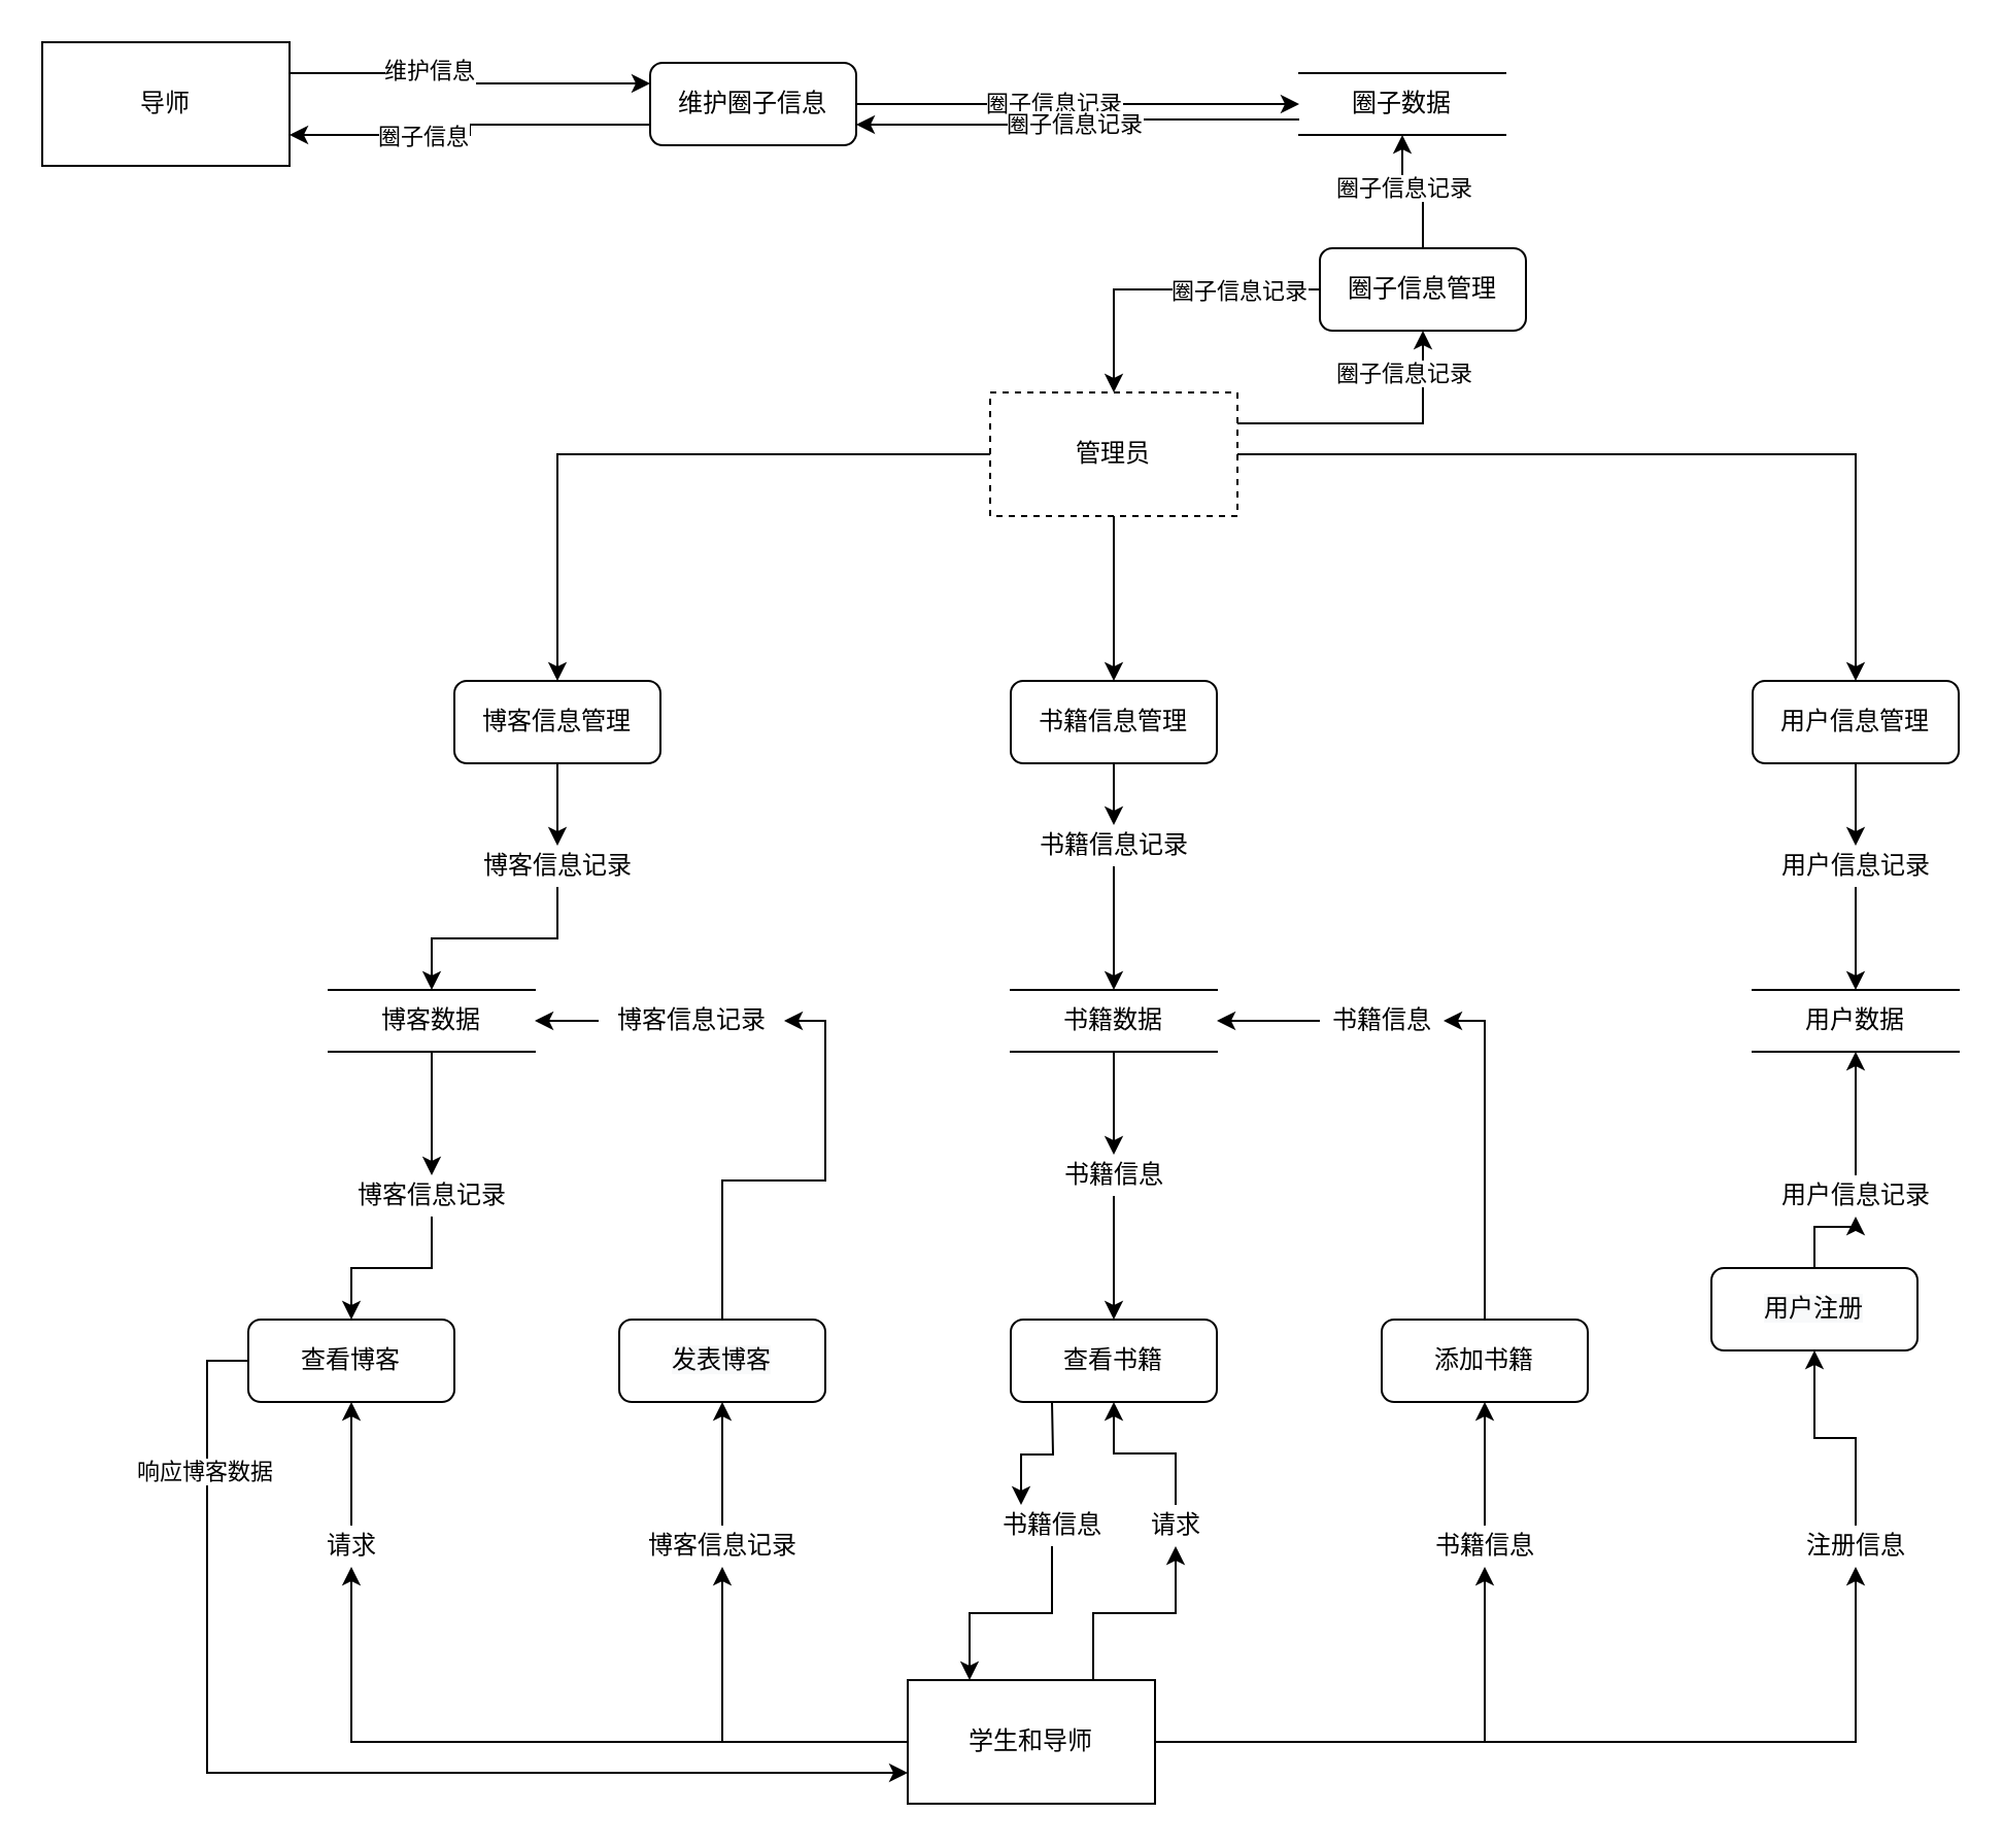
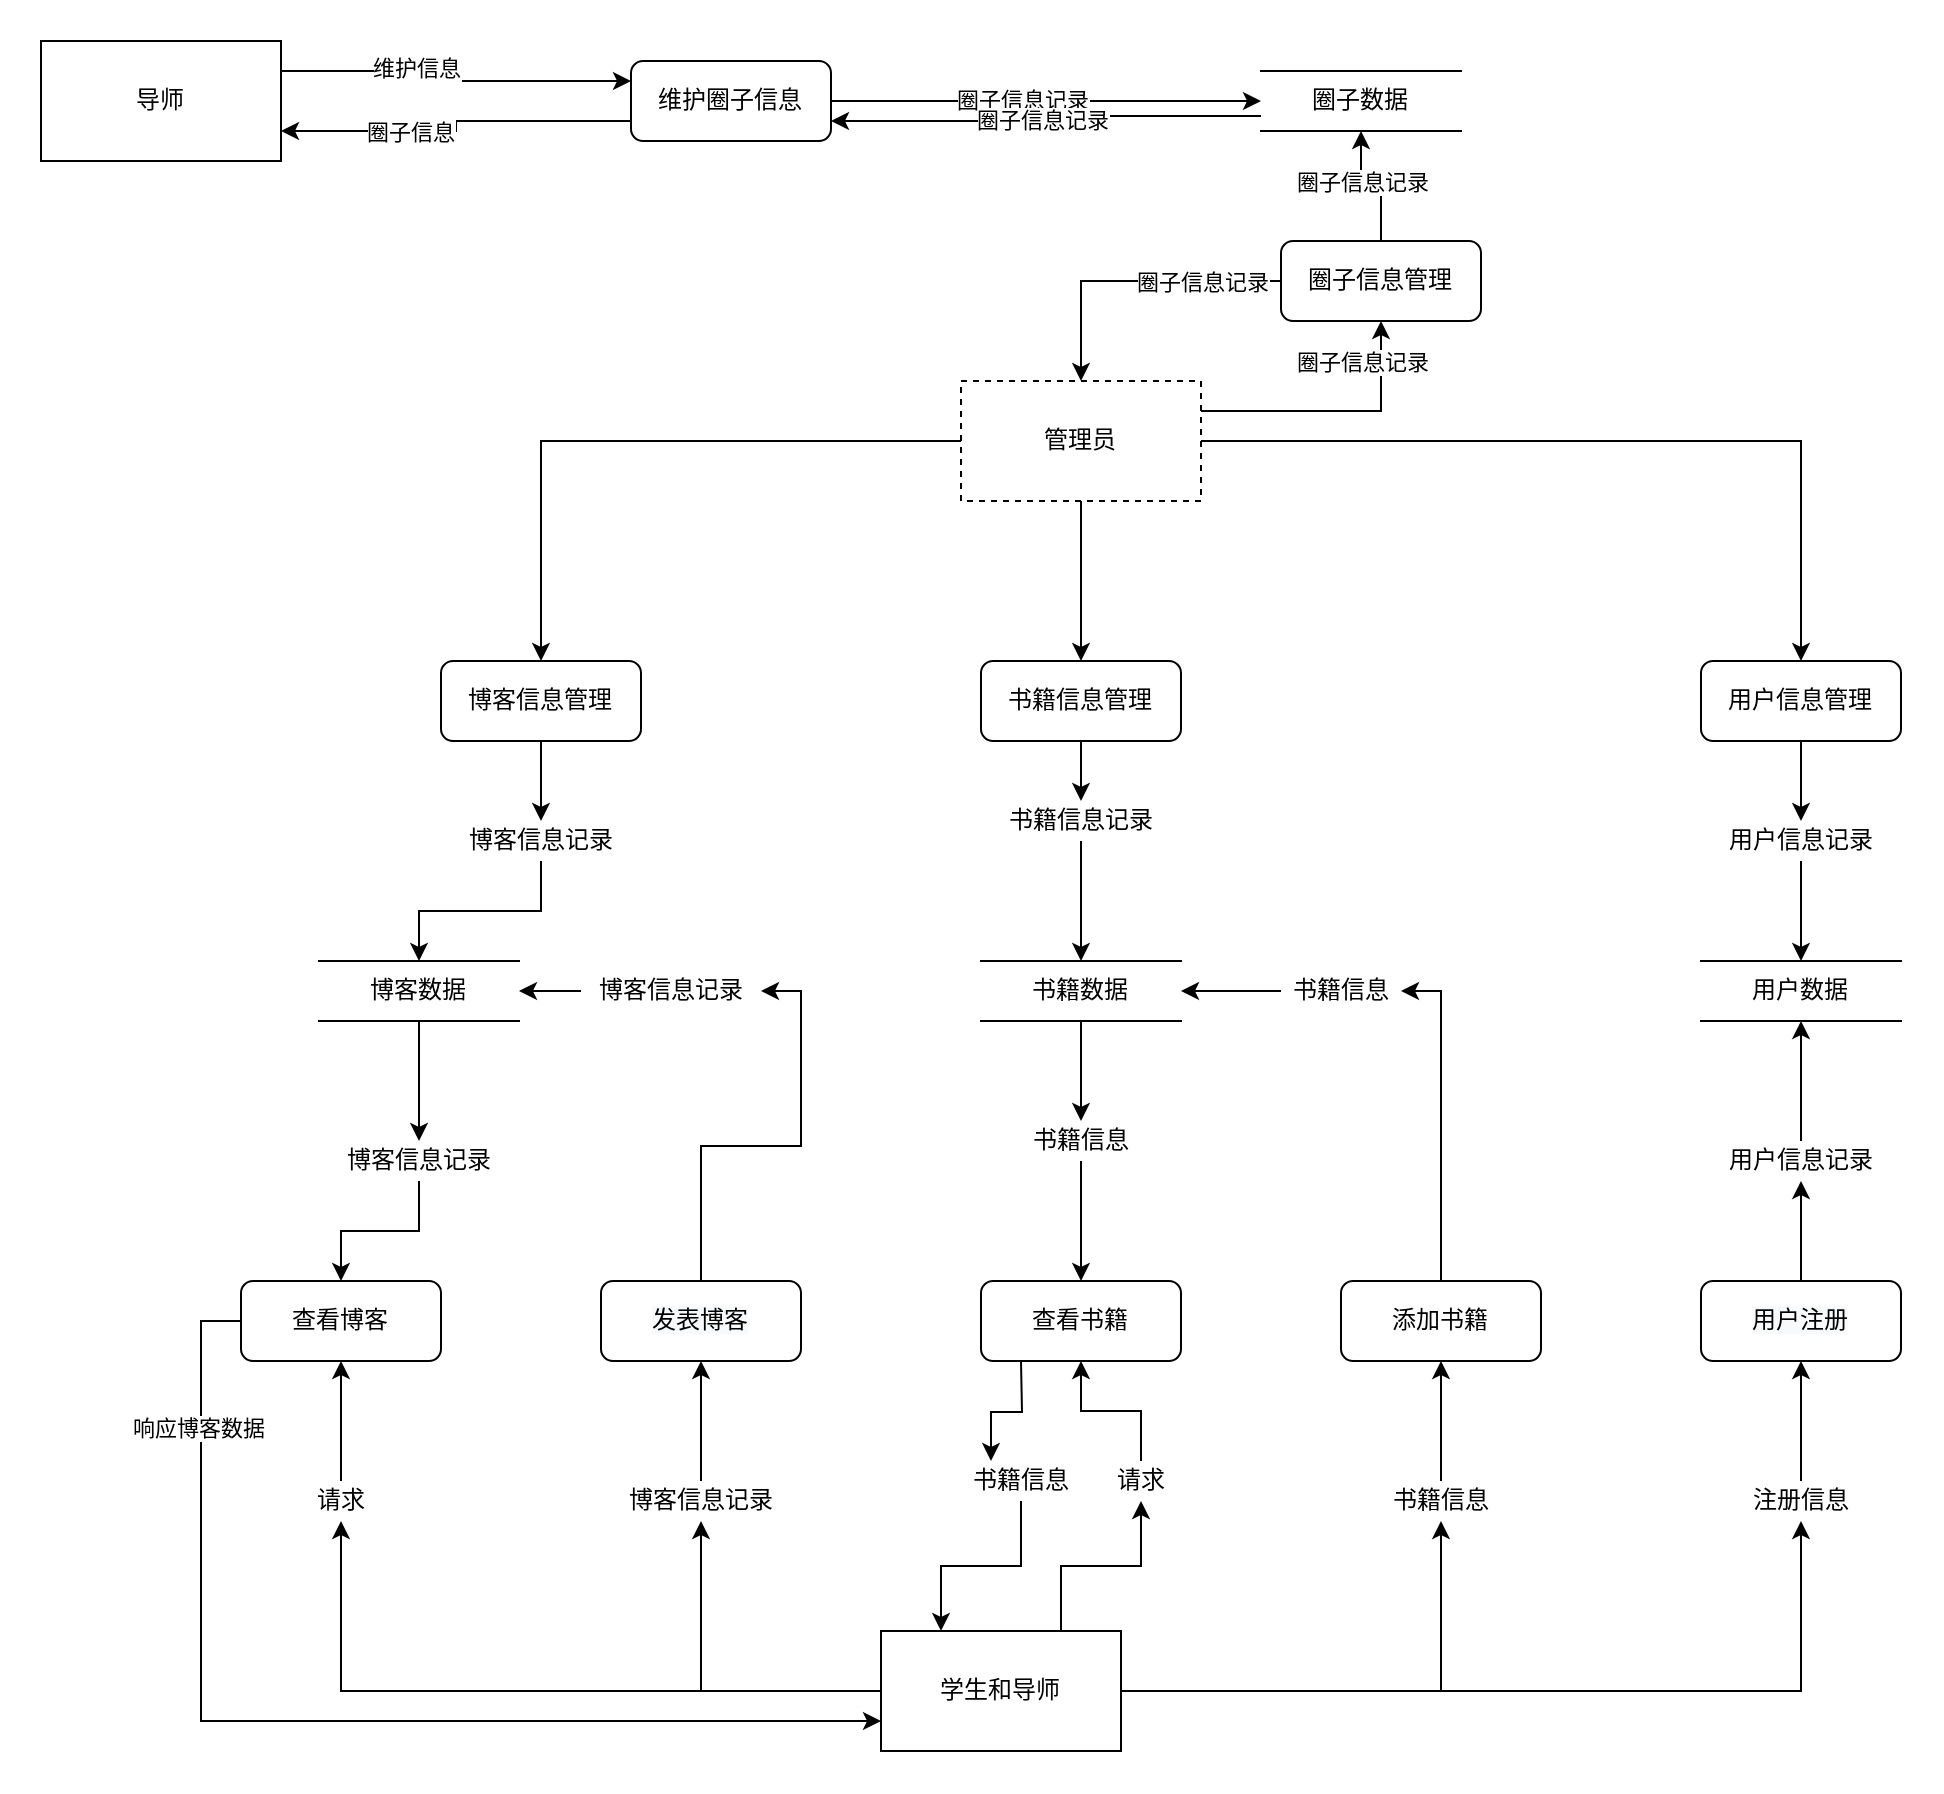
- <mxCell id="14" value="&#10;&#10;&lt;span style=&quot;color: rgb(0, 0, 0); font-family: helvetica; font-size: 12px; font-style: normal; font-weight: 400; letter-spacing: normal; text-align: center; text-indent: 0px; text-transform: none; word-spacing: 0px; background-color: rgb(248, 249, 250); display: inline; float: none;&quot;&gt;用户注册&lt;/span&gt;&#10;&#10;" style="rounded=1;whiteSpace=wrap;html=1;" vertex="1" parent="1"><mxGeometry x="830" y="615" width="100" height="40" as="geometry" /></mxCell>
+ <mxCell id="14" value="&#10;&#10;&lt;span style=&quot;color: rgb(0, 0, 0); font-family: helvetica; font-size: 12px; font-style: normal; font-weight: 400; letter-spacing: normal; text-align: center; text-indent: 0px; text-transform: none; word-spacing: 0px; background-color: rgb(248, 249, 250); display: inline; float: none;&quot;&gt;用户注册&lt;/span&gt;&#10;&#10;" style="rounded=1;whiteSpace=wrap;html=1;" vertex="1" parent="1"><mxGeometry x="850" y="640" width="100" height="40" as="geometry" /></mxCell>
